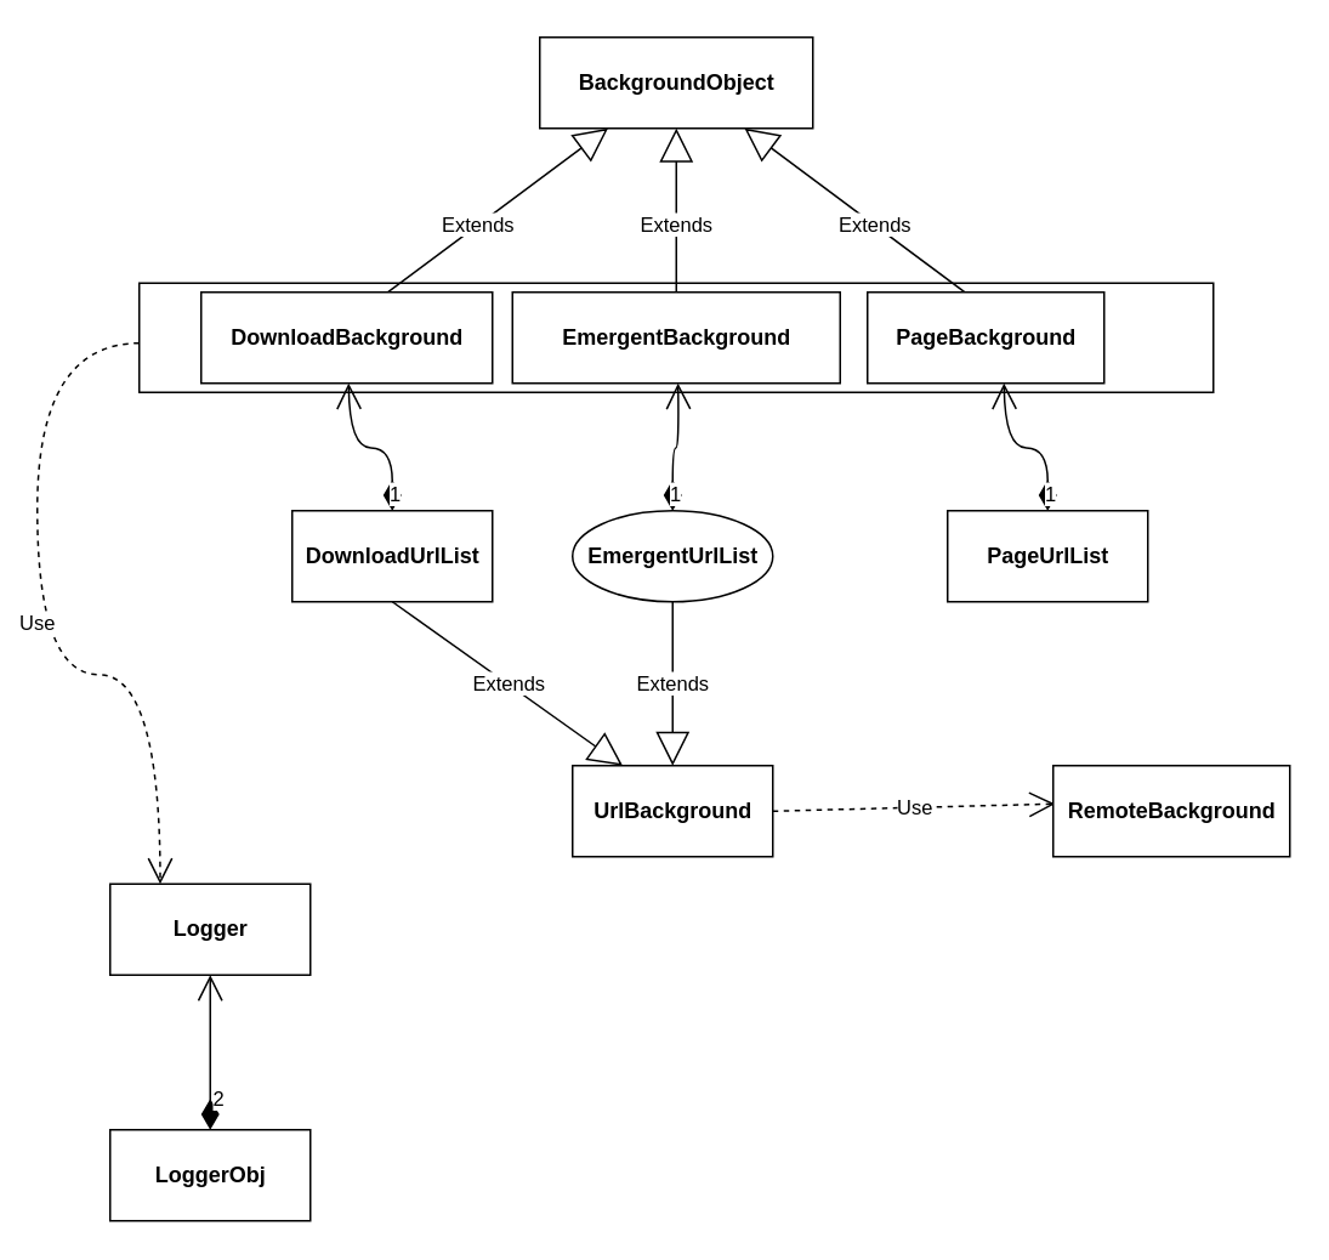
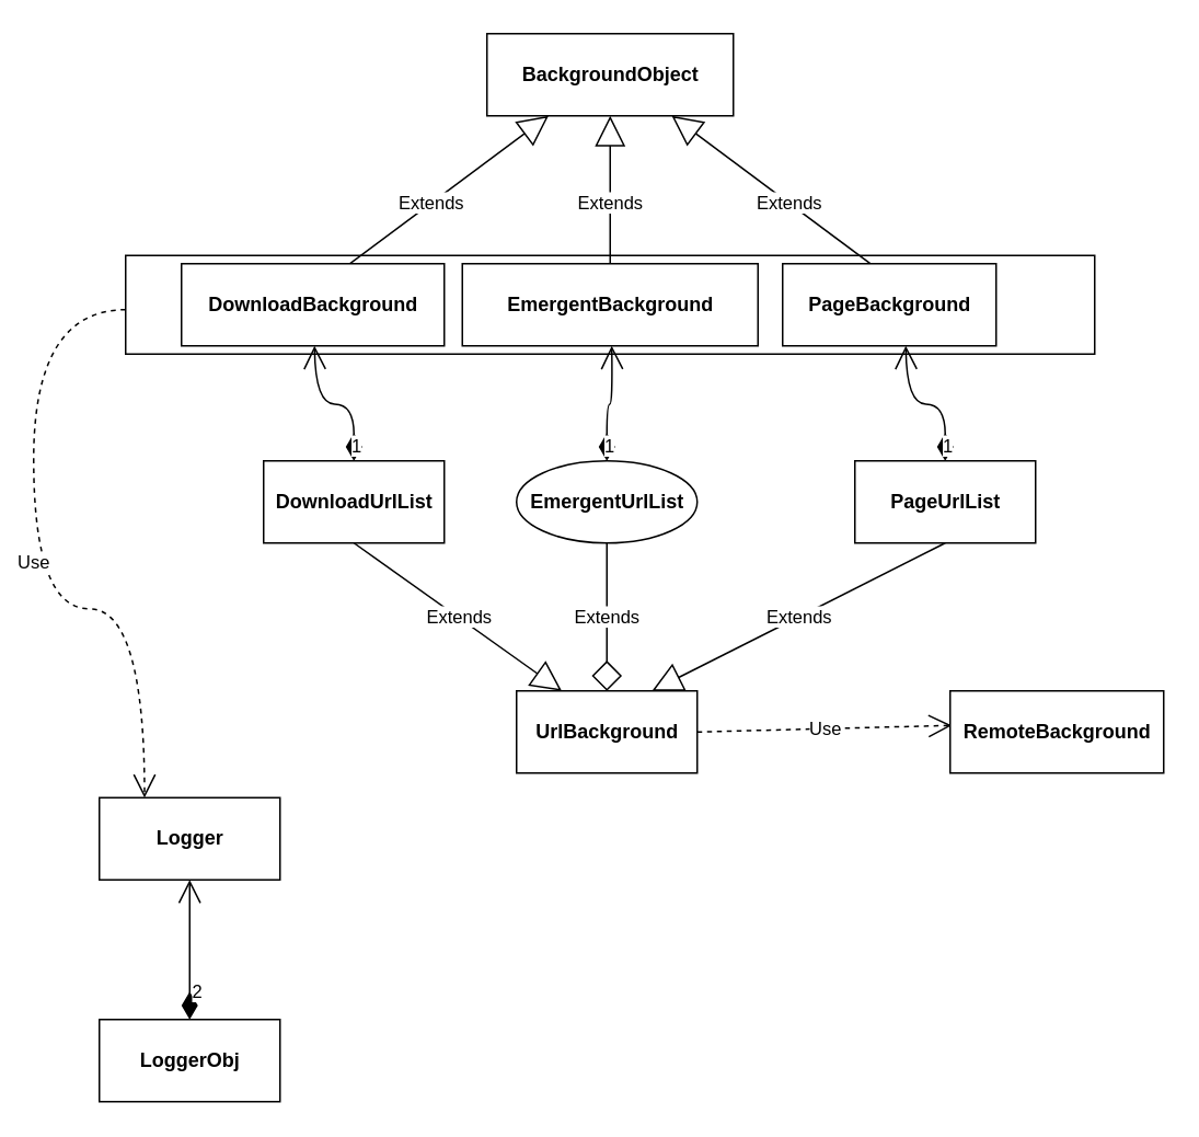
+ <mxCell id="8" value="Extends" style="endArrow=block;endSize=16;endFill=0;html=1;entryX=0.75;entryY=0;entryDx=0;entryDy=0;exitX=0.5;exitY=1;exitDx=0;exitDy=0;" edge="1" parent="1" source="19" target="20"><mxGeometry width="160" relative="1" as="geometry"><mxPoint x="562.08" y="340" as="sourcePoint" /><mxPoint x="416" y="458" as="targetPoint" /></mxGeometry></mxCell>
- <mxCell id="7" value="Extends" style="endArrow=block;endSize=16;endFill=0;html=1;entryX=0.5;entryY=0;entryDx=0;entryDy=0;exitX=0.5;exitY=1;exitDx=0;exitDy=0;" edge="1" parent="1" source="18" target="20"><mxGeometry width="160" relative="1" as="geometry"><mxPoint x="362" y="339.012" as="sourcePoint" /><mxPoint x="376" y="458" as="targetPoint" /></mxGeometry></mxCell>
+ <mxCell id="7" value="Extends" style="endArrow=diamond;endSize=16;endFill=0;html=1;entryX=0.5;entryY=0;entryDx=0;entryDy=0;exitX=0.5;exitY=1;exitDx=0;exitDy=0;" edge="1" parent="1" source="18" target="20"><mxGeometry width="160" relative="1" as="geometry"><mxPoint x="362" y="339.012" as="sourcePoint" /><mxPoint x="376" y="458" as="targetPoint" /></mxGeometry></mxCell>
